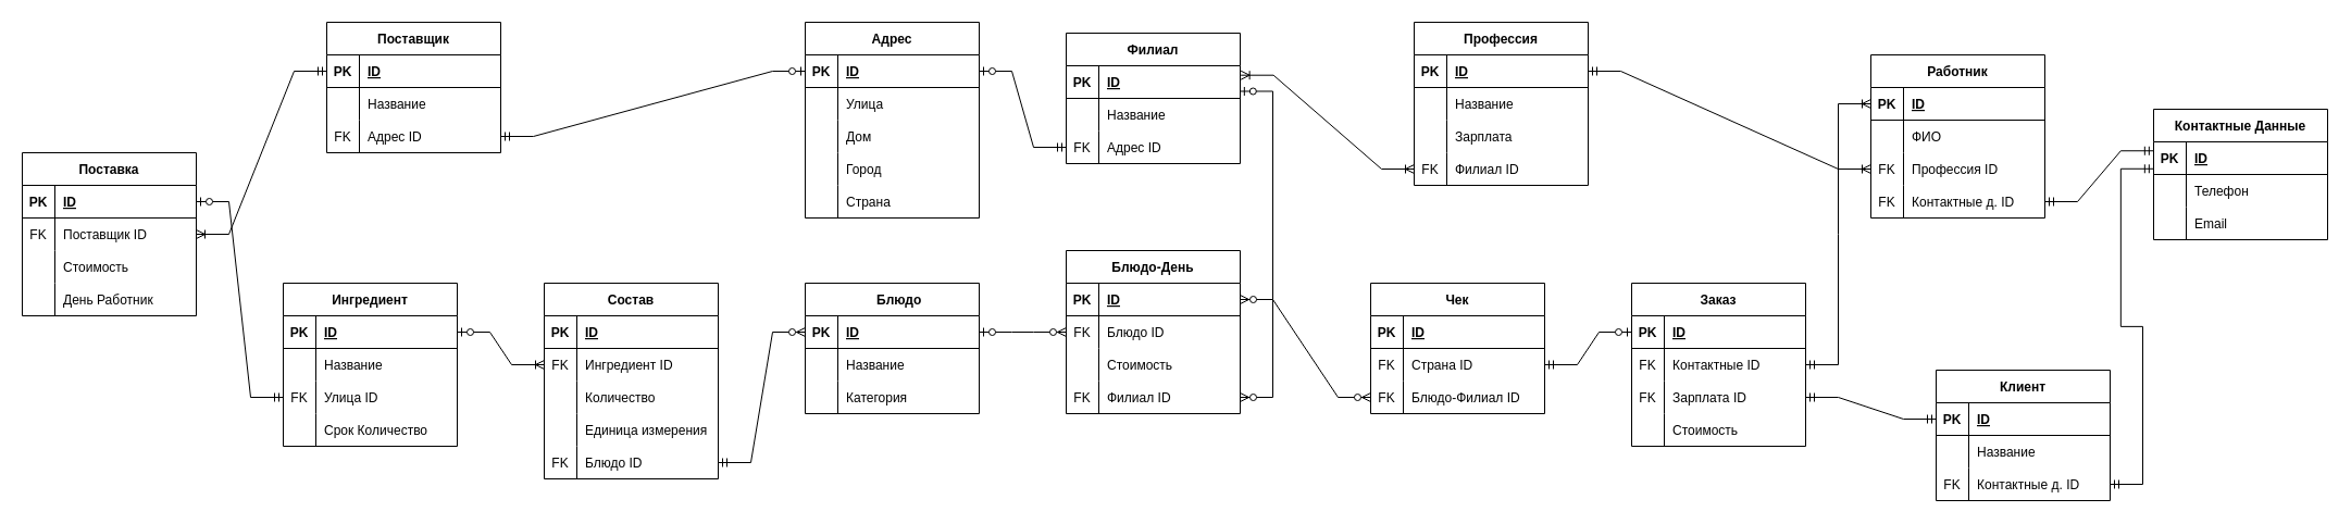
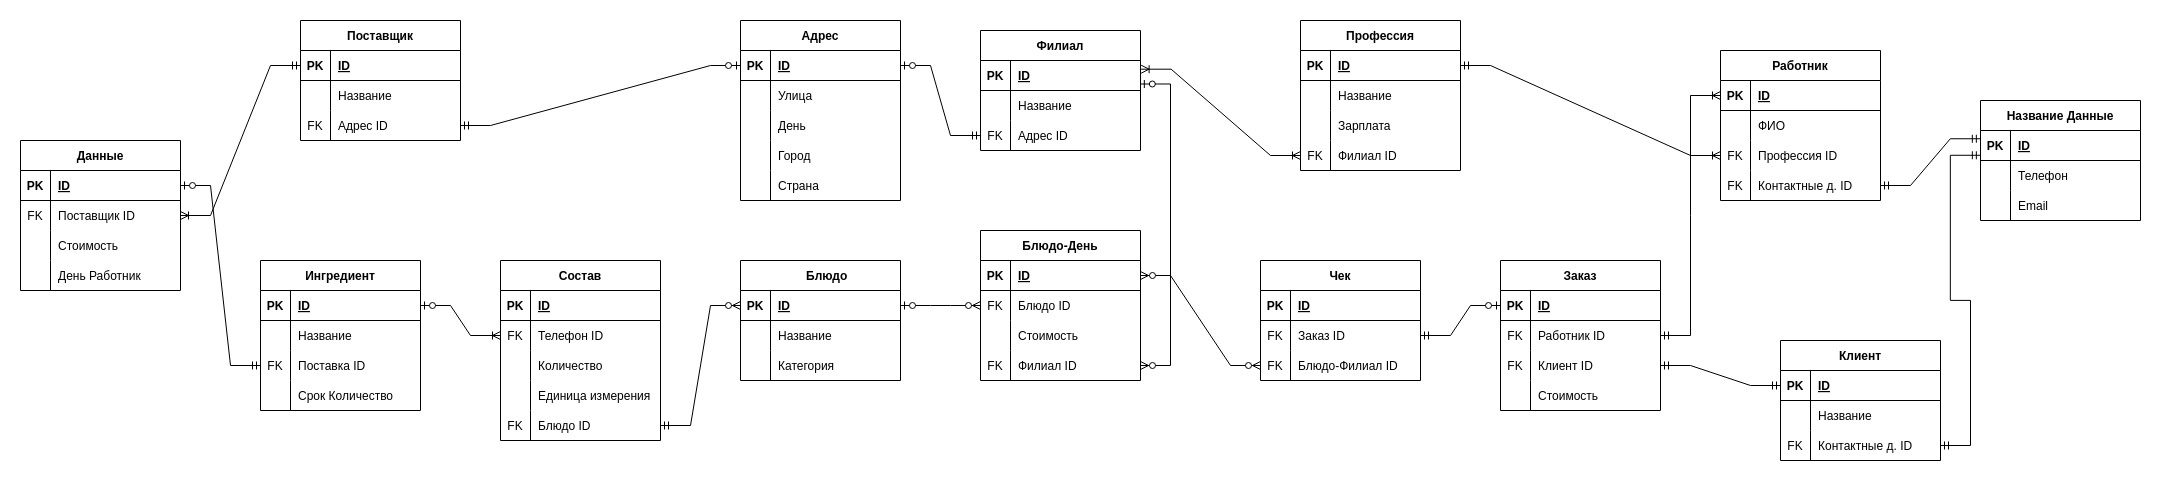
- <mxCell id="162" value="Контактные Данные" style="shape=table;startSize=30;container=1;collapsible=1;childLayout=tableLayout;fixedRows=1;rowLines=0;fontStyle=1;align=center;resizeLast=1;" parent="1" vertex="1"><mxGeometry x="1980" y="100" width="160" height="120" as="geometry" /></mxCell>
+ <mxCell id="162" value="Название Данные" style="shape=table;startSize=30;container=1;collapsible=1;childLayout=tableLayout;fixedRows=1;rowLines=0;fontStyle=1;align=center;resizeLast=1;" parent="1" vertex="1"><mxGeometry x="1980" y="100" width="160" height="120" as="geometry" /></mxCell>
- <mxCell id="11" value="Дом" style="shape=partialRectangle;connectable=0;fillColor=none;top=0;left=0;bottom=0;right=0;align=left;spacingLeft=6;overflow=hidden;" parent="9" vertex="1"><mxGeometry x="30" width="130" height="30" as="geometry"><mxRectangle width="130" height="30" as="alternateBounds" /></mxGeometry></mxCell>
+ <mxCell id="11" value="День" style="shape=partialRectangle;connectable=0;fillColor=none;top=0;left=0;bottom=0;right=0;align=left;spacingLeft=6;overflow=hidden;" parent="9" vertex="1"><mxGeometry x="30" width="130" height="30" as="geometry"><mxRectangle width="130" height="30" as="alternateBounds" /></mxGeometry></mxCell>
- <mxCell id="80" value="Поставка" style="shape=table;startSize=30;container=1;collapsible=1;childLayout=tableLayout;fixedRows=1;rowLines=0;fontStyle=1;align=center;resizeLast=1;" parent="1" vertex="1"><mxGeometry x="20" y="140" width="160" height="150" as="geometry" /></mxCell>
+ <mxCell id="80" value="Данные" style="shape=table;startSize=30;container=1;collapsible=1;childLayout=tableLayout;fixedRows=1;rowLines=0;fontStyle=1;align=center;resizeLast=1;" parent="1" vertex="1"><mxGeometry x="20" y="140" width="160" height="150" as="geometry" /></mxCell>
- <mxCell id="70" value="Ингредиент ID" style="shape=partialRectangle;connectable=0;fillColor=none;top=0;left=0;bottom=0;right=0;align=left;spacingLeft=6;overflow=hidden;" parent="68" vertex="1"><mxGeometry x="30" width="130" height="30" as="geometry"><mxRectangle width="130" height="30" as="alternateBounds" /></mxGeometry></mxCell>
+ <mxCell id="70" value="Телефон ID" style="shape=partialRectangle;connectable=0;fillColor=none;top=0;left=0;bottom=0;right=0;align=left;spacingLeft=6;overflow=hidden;" parent="68" vertex="1"><mxGeometry x="30" width="130" height="30" as="geometry"><mxRectangle width="130" height="30" as="alternateBounds" /></mxGeometry></mxCell>
- <mxCell id="122" value="Страна ID" style="shape=partialRectangle;connectable=0;fillColor=none;top=0;left=0;bottom=0;right=0;align=left;spacingLeft=6;overflow=hidden;" parent="120" vertex="1"><mxGeometry x="30" width="130" height="30" as="geometry"><mxRectangle width="130" height="30" as="alternateBounds" /></mxGeometry></mxCell>
+ <mxCell id="122" value="Заказ ID" style="shape=partialRectangle;connectable=0;fillColor=none;top=0;left=0;bottom=0;right=0;align=left;spacingLeft=6;overflow=hidden;" parent="120" vertex="1"><mxGeometry x="30" width="130" height="30" as="geometry"><mxRectangle width="130" height="30" as="alternateBounds" /></mxGeometry></mxCell>
- <mxCell id="109" value="Контактные ID" style="shape=partialRectangle;connectable=0;fillColor=none;top=0;left=0;bottom=0;right=0;align=left;spacingLeft=6;overflow=hidden;" parent="107" vertex="1"><mxGeometry x="30" width="130" height="30" as="geometry"><mxRectangle width="130" height="30" as="alternateBounds" /></mxGeometry></mxCell>
+ <mxCell id="109" value="Работник ID" style="shape=partialRectangle;connectable=0;fillColor=none;top=0;left=0;bottom=0;right=0;align=left;spacingLeft=6;overflow=hidden;" parent="107" vertex="1"><mxGeometry x="30" width="130" height="30" as="geometry"><mxRectangle width="130" height="30" as="alternateBounds" /></mxGeometry></mxCell>
- <mxCell id="60" value="Улица ID" style="shape=partialRectangle;connectable=0;fillColor=none;top=0;left=0;bottom=0;right=0;align=left;spacingLeft=6;overflow=hidden;" parent="58" vertex="1"><mxGeometry x="30" width="130" height="30" as="geometry"><mxRectangle width="130" height="30" as="alternateBounds" /></mxGeometry></mxCell>
+ <mxCell id="60" value="Поставка ID" style="shape=partialRectangle;connectable=0;fillColor=none;top=0;left=0;bottom=0;right=0;align=left;spacingLeft=6;overflow=hidden;" parent="58" vertex="1"><mxGeometry x="30" width="130" height="30" as="geometry"><mxRectangle width="130" height="30" as="alternateBounds" /></mxGeometry></mxCell>
- <mxCell id="112" value="Зарплата ID" style="shape=partialRectangle;connectable=0;fillColor=none;top=0;left=0;bottom=0;right=0;align=left;spacingLeft=6;overflow=hidden;" parent="110" vertex="1"><mxGeometry x="30" width="130" height="30" as="geometry"><mxRectangle width="130" height="30" as="alternateBounds" /></mxGeometry></mxCell>
+ <mxCell id="112" value="Клиент ID" style="shape=partialRectangle;connectable=0;fillColor=none;top=0;left=0;bottom=0;right=0;align=left;spacingLeft=6;overflow=hidden;" parent="110" vertex="1"><mxGeometry x="30" width="130" height="30" as="geometry"><mxRectangle width="130" height="30" as="alternateBounds" /></mxGeometry></mxCell>
